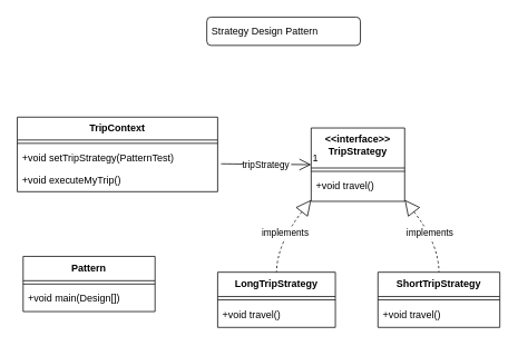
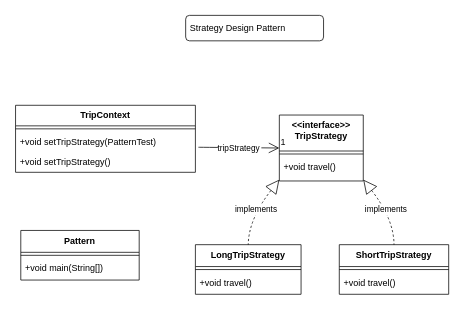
- <mxCell id="11" value="+void executeMyTrip()" style="text;strokeColor=none;fillColor=none;align=left;verticalAlign=top;spacingLeft=4;spacingRight=4;overflow=hidden;rotatable=0;points=[[0,0.5],[1,0.5]];portConstraint=eastwest;" vertex="1" parent="8"><mxGeometry y="62.429" width="240" height="27" as="geometry" /></mxCell>
+ <mxCell id="11" value="+void setTripStrategy()" style="text;strokeColor=none;fillColor=none;align=left;verticalAlign=top;spacingLeft=4;spacingRight=4;overflow=hidden;rotatable=0;points=[[0,0.5],[1,0.5]];portConstraint=eastwest;" vertex="1" parent="8"><mxGeometry y="62.429" width="240" height="27" as="geometry" /></mxCell>
- <mxCell id="7" value="+void main(Design[])" style="text;strokeColor=none;fillColor=none;align=left;verticalAlign=top;spacingLeft=4;spacingRight=4;overflow=hidden;rotatable=0;points=[[0,0.5],[1,0.5]];portConstraint=eastwest;" vertex="1" parent="5"><mxGeometry y="37.2" width="158" height="29" as="geometry" /></mxCell>
+ <mxCell id="7" value="+void main(String[])" style="text;strokeColor=none;fillColor=none;align=left;verticalAlign=top;spacingLeft=4;spacingRight=4;overflow=hidden;rotatable=0;points=[[0,0.5],[1,0.5]];portConstraint=eastwest;" vertex="1" parent="5"><mxGeometry y="37.2" width="158" height="29" as="geometry" /></mxCell>
